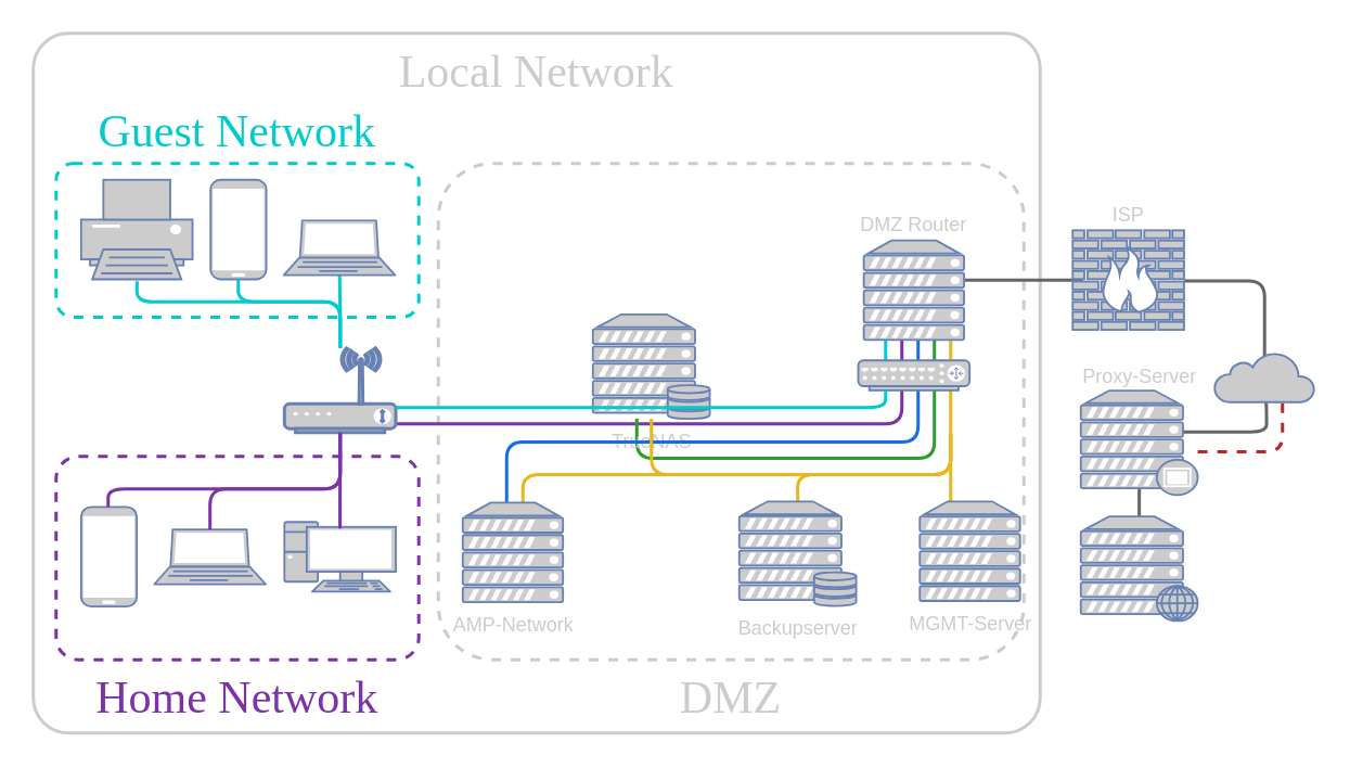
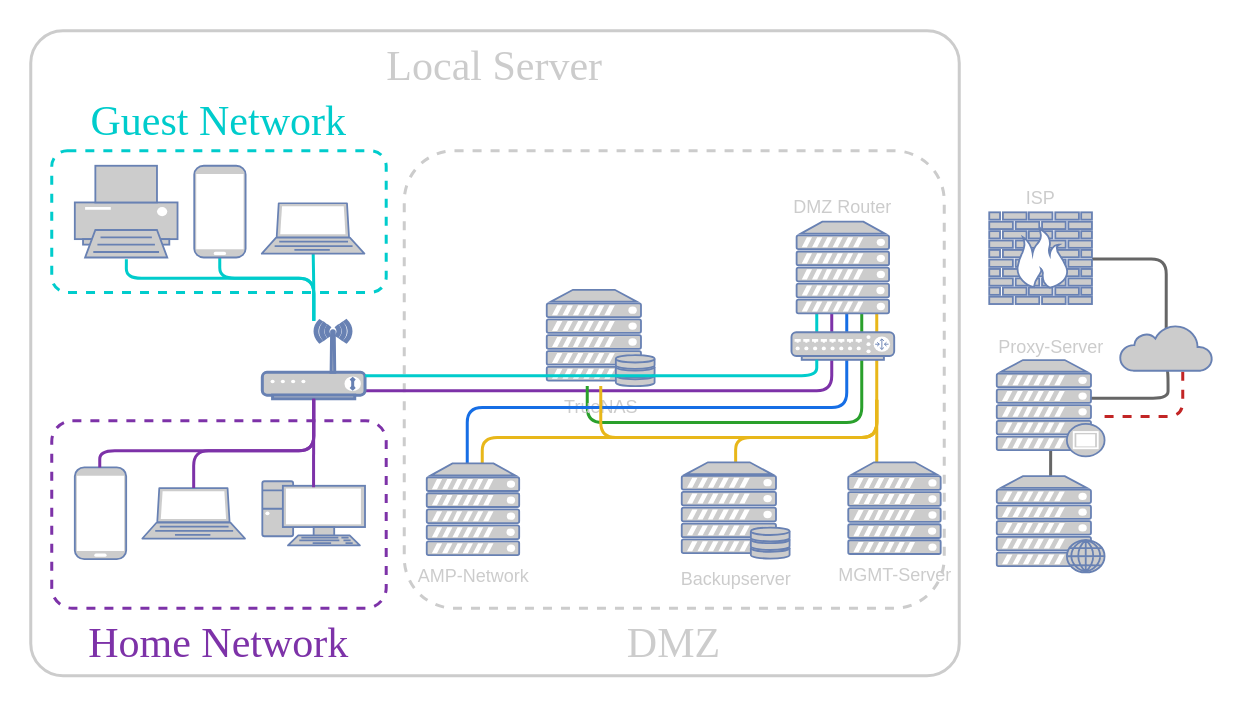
- <mxCell id="2" value="&lt;font color=&quot;#cccccc&quot;&gt;Local Network&lt;/font&gt;" style="rounded=1;whiteSpace=wrap;html=1;shadow=0;comic=0;strokeColor=#CCCCCC;strokeWidth=2;fillColor=none;fontFamily=Verdana;fontSize=28;fontColor=#6881B3;align=center;arcSize=5;verticalAlign=top;movable=1;resizable=1;rotatable=1;deletable=1;editable=1;locked=0;connectable=1;" parent="1" vertex="1"><mxGeometry x="20" y="20" width="619" height="430" as="geometry" /></mxCell>
+ <mxCell id="2" value="&lt;font color=&quot;#cccccc&quot;&gt;Local Server&lt;/font&gt;" style="rounded=1;whiteSpace=wrap;html=1;shadow=0;comic=0;strokeColor=#CCCCCC;strokeWidth=2;fillColor=none;fontFamily=Verdana;fontSize=28;fontColor=#6881B3;align=center;arcSize=5;verticalAlign=top;movable=1;resizable=1;rotatable=1;deletable=1;editable=1;locked=0;connectable=1;" parent="1" vertex="1"><mxGeometry x="20" y="20" width="619" height="430" as="geometry" /></mxCell>
- <mxCell id="28" style="edgeStyle=orthogonalEdgeStyle;rounded=1;orthogonalLoop=1;jettySize=auto;html=1;strokeWidth=2;strokeColor=#666666;endArrow=none;endFill=0;curved=0;exitX=0;exitY=0.5;exitDx=0;exitDy=0;exitPerimeter=0;" parent="1" source="29" target="45" edge="1"><mxGeometry relative="1" as="geometry"><Array as="points"><mxPoint x="667.16" y="171.05" /><mxPoint x="667.16" y="171.05" /></Array></mxGeometry></mxCell>
